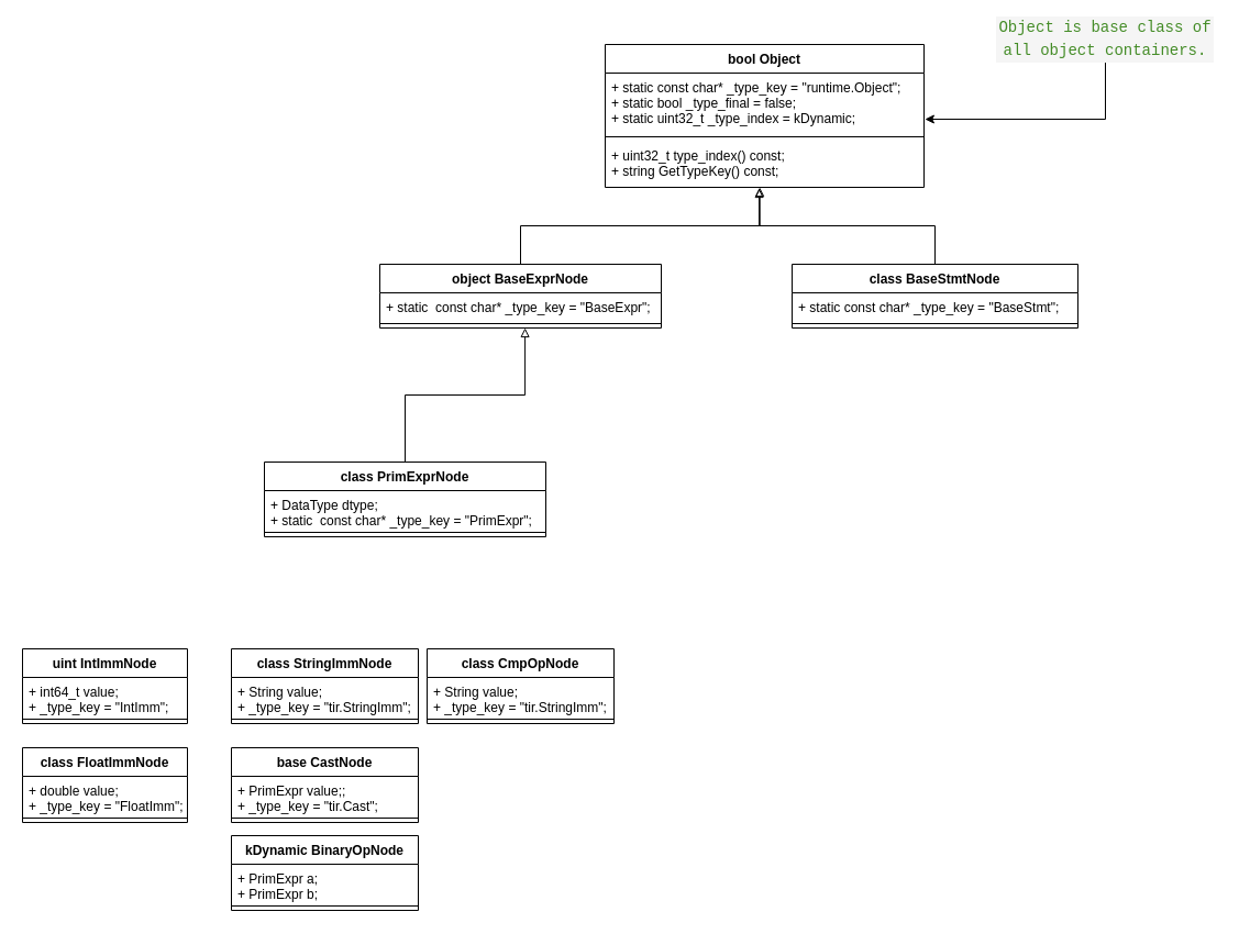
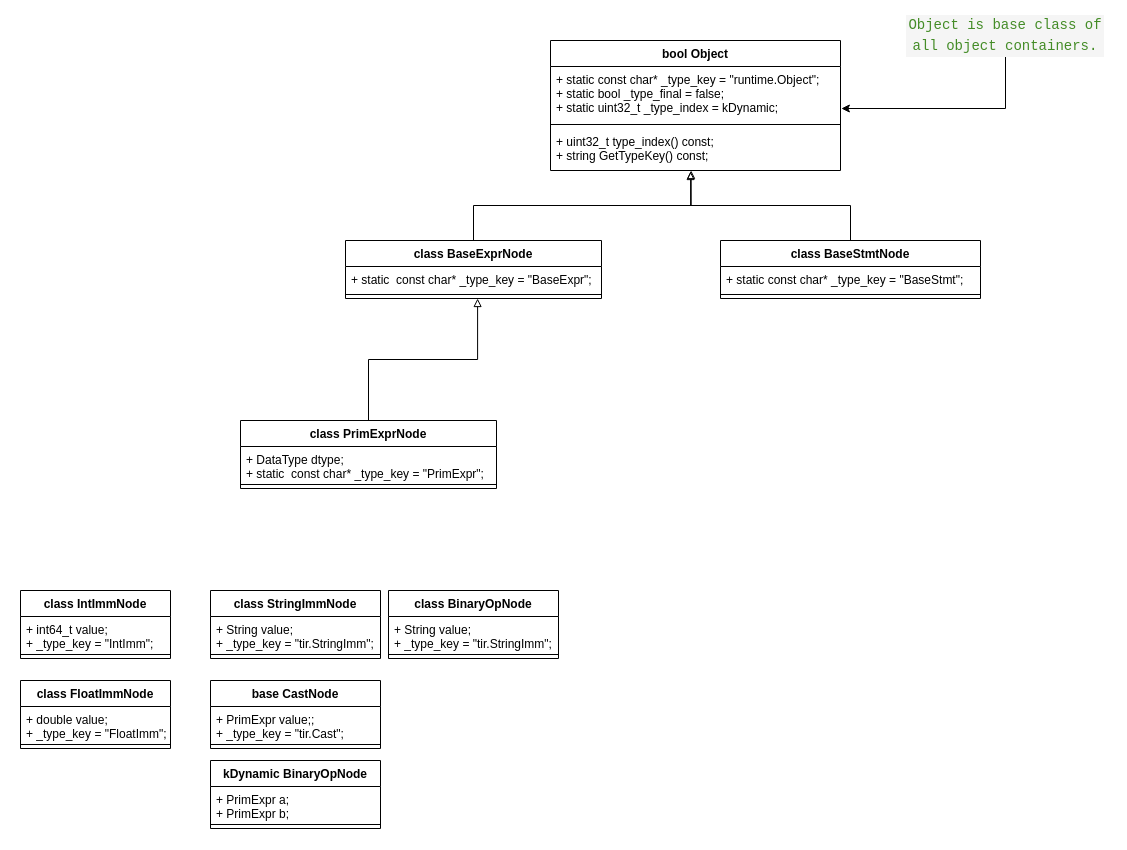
- <mxCell id="7" value="object BaseExprNode" style="swimlane;fontStyle=1;align=center;verticalAlign=top;childLayout=stackLayout;horizontal=1;startSize=26;horizontalStack=0;resizeParent=1;resizeParentMax=0;resizeLast=0;collapsible=1;marginBottom=0;" vertex="1" parent="1"><mxGeometry x="345" y="240" width="256" height="58" as="geometry" /></mxCell>
+ <mxCell id="7" value="class BaseExprNode" style="swimlane;fontStyle=1;align=center;verticalAlign=top;childLayout=stackLayout;horizontal=1;startSize=26;horizontalStack=0;resizeParent=1;resizeParentMax=0;resizeLast=0;collapsible=1;marginBottom=0;" vertex="1" parent="1"><mxGeometry x="345" y="240" width="256" height="58" as="geometry" /></mxCell>
- <mxCell id="20" value="uint IntImmNode" style="swimlane;fontStyle=1;align=center;verticalAlign=top;childLayout=stackLayout;horizontal=1;startSize=26;horizontalStack=0;resizeParent=1;resizeParentMax=0;resizeLast=0;collapsible=1;marginBottom=0;" vertex="1" parent="1"><mxGeometry x="20" y="590" width="150" height="68" as="geometry" /></mxCell>
+ <mxCell id="20" value="class IntImmNode" style="swimlane;fontStyle=1;align=center;verticalAlign=top;childLayout=stackLayout;horizontal=1;startSize=26;horizontalStack=0;resizeParent=1;resizeParentMax=0;resizeLast=0;collapsible=1;marginBottom=0;" vertex="1" parent="1"><mxGeometry x="20" y="590" width="150" height="68" as="geometry" /></mxCell>
- <mxCell id="35" value="class CmpOpNode" style="swimlane;fontStyle=1;align=center;verticalAlign=top;childLayout=stackLayout;horizontal=1;startSize=26;horizontalStack=0;resizeParent=1;resizeParentMax=0;resizeLast=0;collapsible=1;marginBottom=0;" vertex="1" parent="1"><mxGeometry x="388" y="590" width="170" height="68" as="geometry" /></mxCell>
+ <mxCell id="35" value="class BinaryOpNode" style="swimlane;fontStyle=1;align=center;verticalAlign=top;childLayout=stackLayout;horizontal=1;startSize=26;horizontalStack=0;resizeParent=1;resizeParentMax=0;resizeLast=0;collapsible=1;marginBottom=0;" vertex="1" parent="1"><mxGeometry x="388" y="590" width="170" height="68" as="geometry" /></mxCell>
